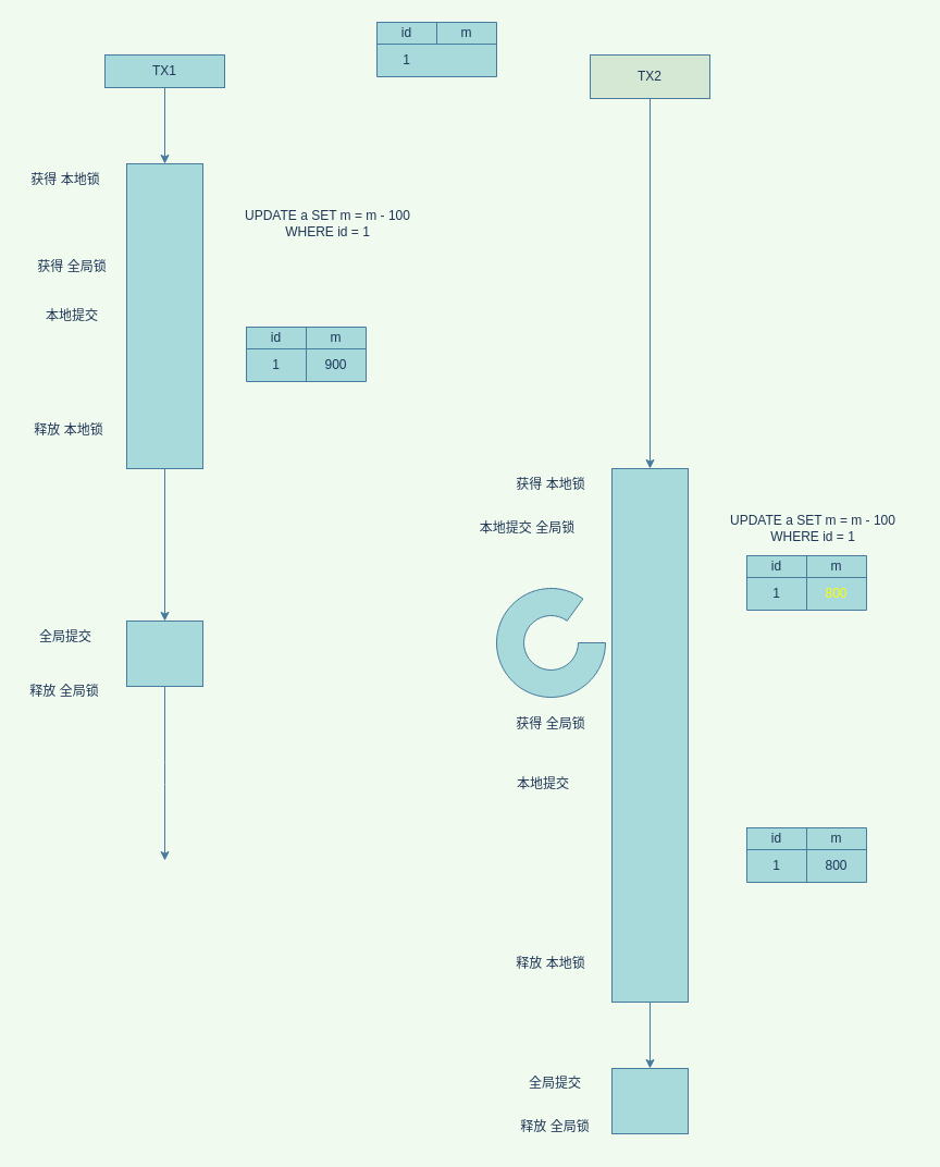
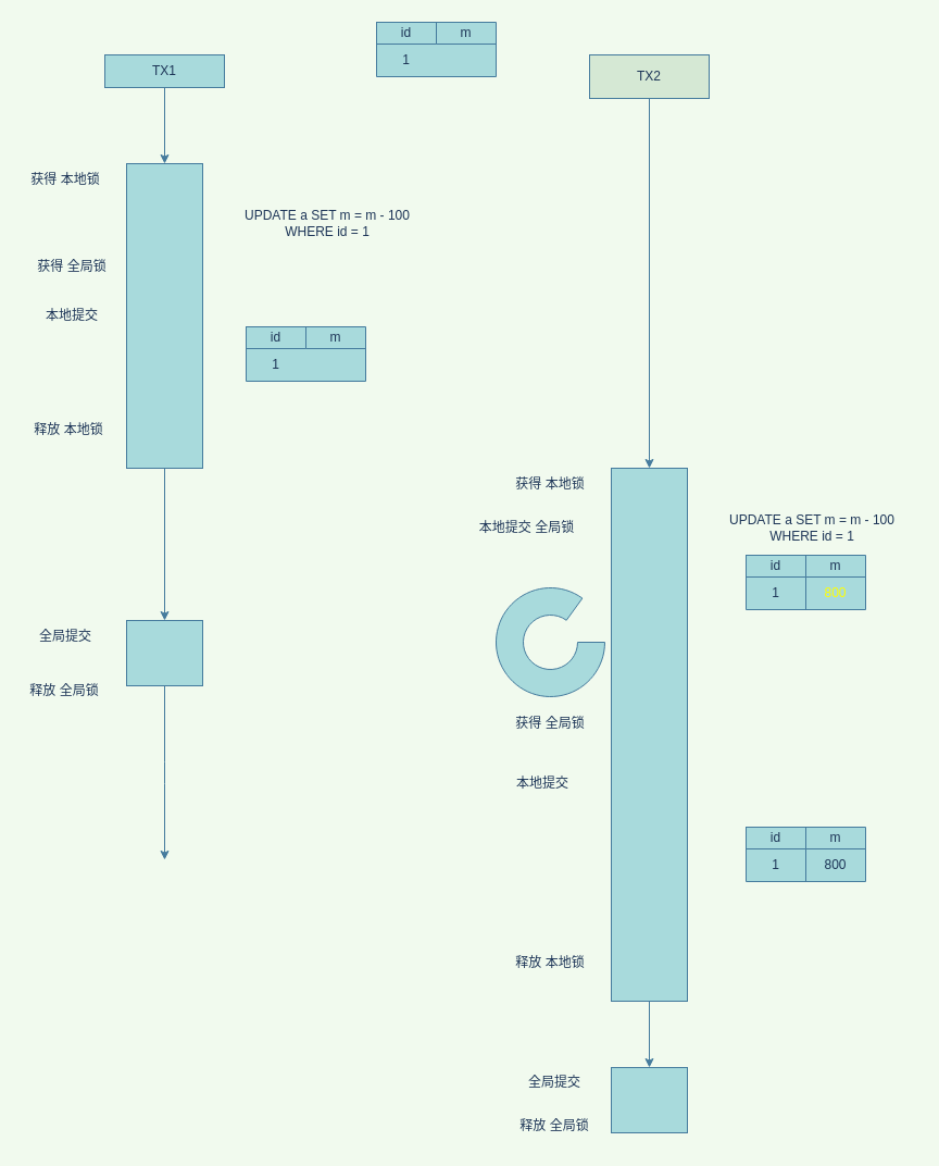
- <mxCell id="14" value="900" style="shape=partialRectangle;html=1;whiteSpace=wrap;connectable=0;fillColor=none;top=0;left=0;bottom=0;right=0;overflow=hidden;strokeColor=#457B9D;fontColor=#1D3557;" vertex="1" parent="12"><mxGeometry x="55" width="55" height="30" as="geometry" /></mxCell>
